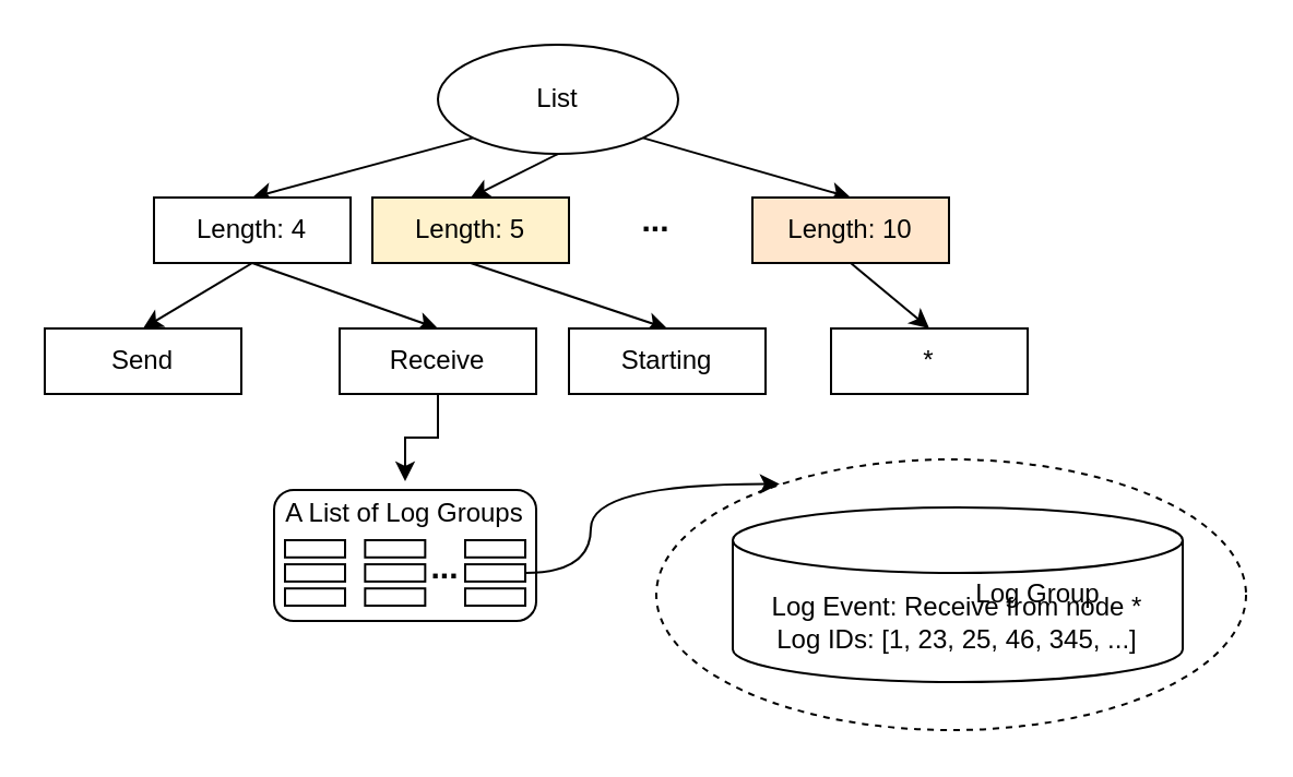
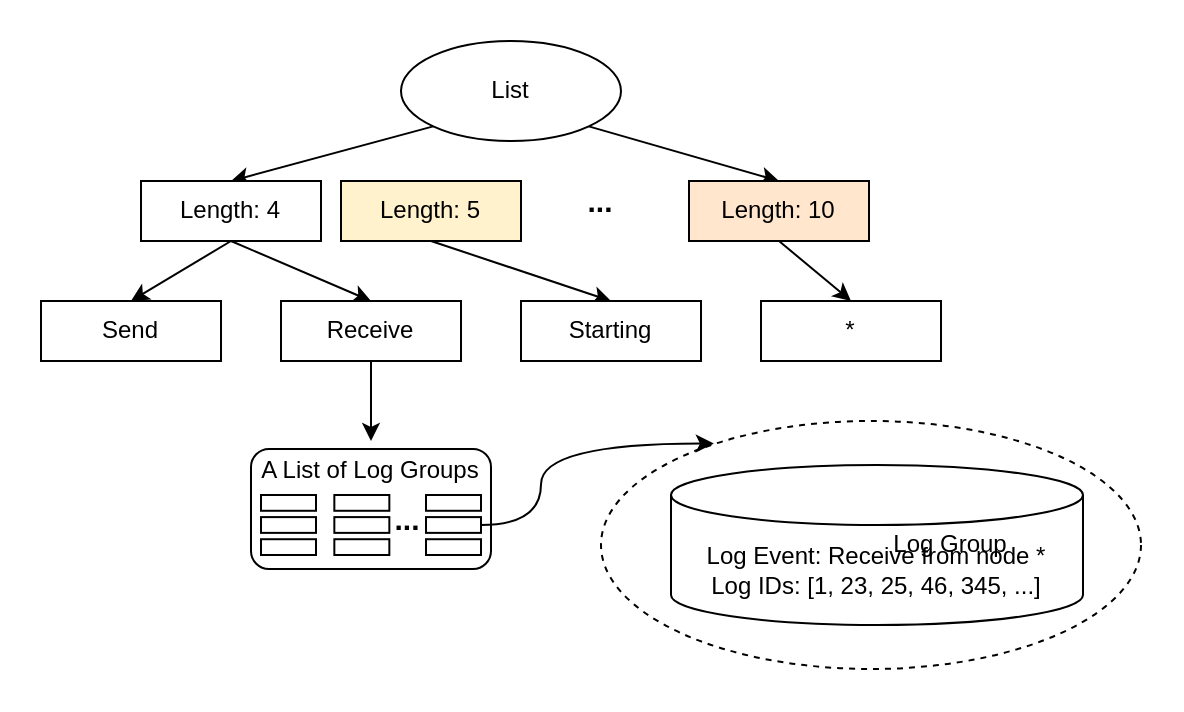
- <mxCell id="3" style="rounded=0;orthogonalLoop=1;jettySize=auto;html=1;exitX=0.5;exitY=1;exitDx=0;exitDy=0;entryX=0.5;entryY=0;entryDx=0;entryDy=0;" edge="1" parent="1" source="5" target="10"><mxGeometry relative="1" as="geometry" /></mxCell>
- <mxCell id="16" value="Receive" style="rounded=0;whiteSpace=wrap;html=1;" vertex="1" parent="1"><mxGeometry x="155" y="150" width="90" height="30" as="geometry" /></mxCell>
+ <mxCell id="16" value="Receive" style="rounded=0;whiteSpace=wrap;html=1;" vertex="1" parent="1"><mxGeometry x="140" y="150" width="90" height="30" as="geometry" /></mxCell>
